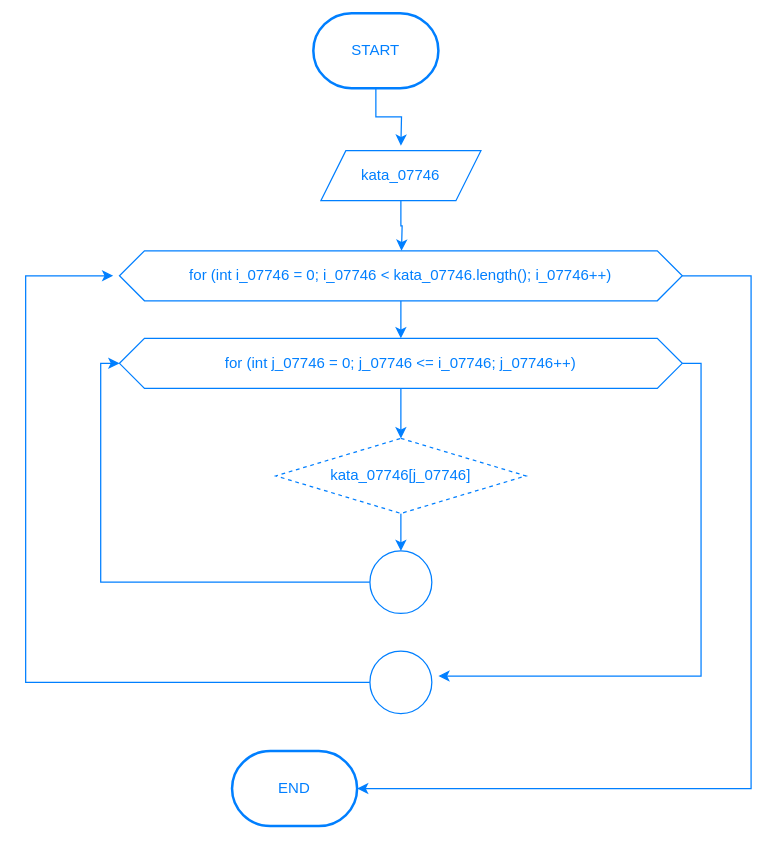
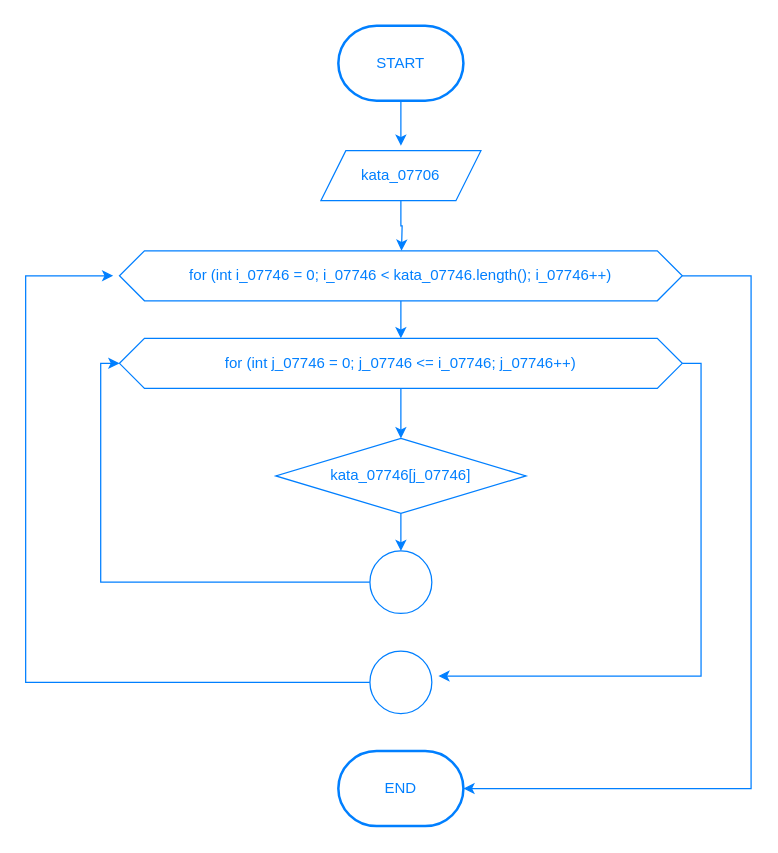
- <mxCell id="3" value="START" style="strokeWidth=2;html=1;shape=mxgraph.flowchart.terminator;whiteSpace=wrap;fontColor=#007FFF;strokeColor=#007FFF;" parent="1" vertex="1"><mxGeometry x="250" y="10" width="100" height="60" as="geometry" /></mxCell>
+ <mxCell id="3" value="START" style="strokeWidth=2;html=1;shape=mxgraph.flowchart.terminator;whiteSpace=wrap;fontColor=#007FFF;strokeColor=#007FFF;" parent="1" vertex="1"><mxGeometry x="270" y="20" width="100" height="60" as="geometry" /></mxCell>
- <mxCell id="10" value="&lt;div&gt;kata_07746&lt;/div&gt;" style="shape=parallelogram;perimeter=parallelogramPerimeter;whiteSpace=wrap;html=1;fixedSize=1;fontColor=#007FFF;strokeColor=#007FFF;" vertex="1" parent="1"><mxGeometry x="256" y="120" width="128" height="40" as="geometry" /></mxCell>
+ <mxCell id="10" value="&lt;div&gt;kata_07706&lt;/div&gt;" style="shape=parallelogram;perimeter=parallelogramPerimeter;whiteSpace=wrap;html=1;fixedSize=1;fontColor=#007FFF;strokeColor=#007FFF;" vertex="1" parent="1"><mxGeometry x="256" y="120" width="128" height="40" as="geometry" /></mxCell>
- <mxCell id="9" value="kata_07746[j_07746]" style="rhombus;whiteSpace=wrap;html=1;fontColor=#007FFF;strokeColor=#007FFF;dashed=1;" parent="1" vertex="1"><mxGeometry x="220" y="350" width="200" height="60" as="geometry" /></mxCell>
+ <mxCell id="9" value="kata_07746[j_07746]" style="rhombus;whiteSpace=wrap;html=1;fontColor=#007FFF;strokeColor=#007FFF;" parent="1" vertex="1"><mxGeometry x="220" y="350" width="200" height="60" as="geometry" /></mxCell>
- <mxCell id="7" value="END" style="strokeWidth=2;html=1;shape=mxgraph.flowchart.terminator;whiteSpace=wrap;fontColor=#007FFF;strokeColor=#007FFF;" parent="1" vertex="1"><mxGeometry x="185" y="600" width="100" height="60" as="geometry" /></mxCell>
+ <mxCell id="7" value="END" style="strokeWidth=2;html=1;shape=mxgraph.flowchart.terminator;whiteSpace=wrap;fontColor=#007FFF;strokeColor=#007FFF;" parent="1" vertex="1"><mxGeometry x="270" y="600" width="100" height="60" as="geometry" /></mxCell>
